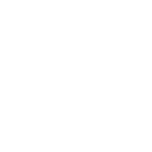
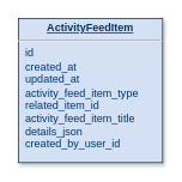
+ <mxCell id="2" value="&lt;p style=&quot;margin: 0px ; margin-top: 4px ; text-align: center ; text-decoration: underline&quot;&gt;&lt;strong&gt;ActivityFeedItem&lt;/strong&gt;&lt;/p&gt;&lt;hr&gt;&lt;p style=&quot;margin: 0px ; margin-left: 8px&quot;&gt;id&lt;/p&gt;&lt;p style=&quot;margin: 0px ; margin-left: 8px&quot;&gt;created_at&lt;/p&gt;&lt;p style=&quot;margin: 0px ; margin-left: 8px&quot;&gt;updated_at&lt;/p&gt;&lt;p style=&quot;margin: 0px ; margin-left: 8px&quot;&gt;activity_feed_item_type&lt;/p&gt;&lt;p style=&quot;margin: 0px ; margin-left: 8px&quot;&gt;related_item_id&lt;/p&gt;&lt;p style=&quot;margin: 0px ; margin-left: 8px&quot;&gt;activity_feed_item_title&lt;/p&gt;&lt;p style=&quot;margin: 0px ; margin-left: 8px&quot;&gt;details_json&lt;/p&gt;&lt;p style=&quot;margin: 0px ; margin-left: 8px&quot;&gt;created_by_user_id&lt;br&gt;&lt;/p&gt;" style="verticalAlign=top;align=left;overflow=fill;fontSize=12;fontFamily=Helvetica;html=1;strokeColor=#003366;shadow=1;fillColor=#D4E1F5;fontColor=#003366" parent="1" vertex="1"><mxGeometry x="20" y="20" width="160" height="160" as="geometry" /></mxCell>
